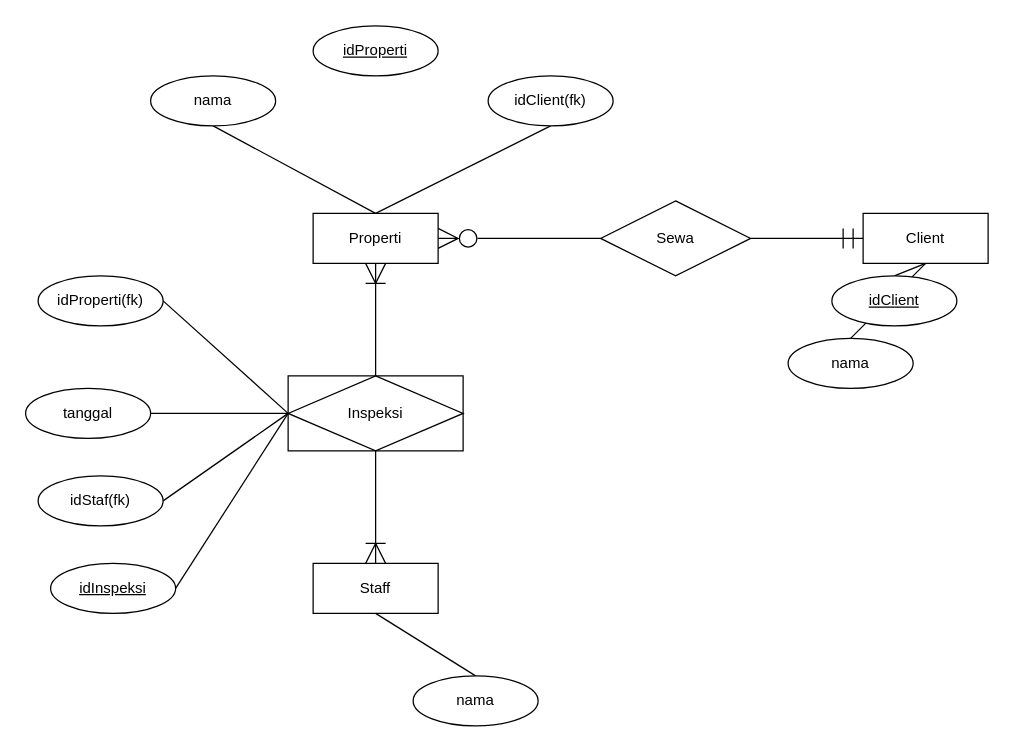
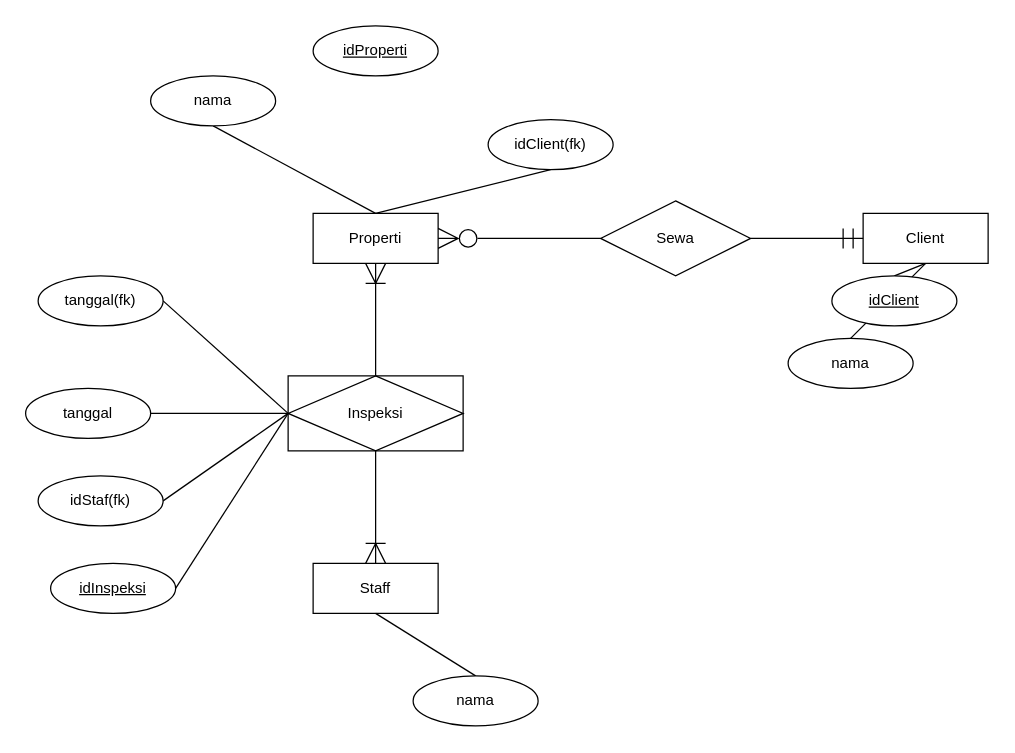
- <mxCell id="16" value="idClient(fk)" style="ellipse;whiteSpace=wrap;html=1;align=center;hachureGap=4;" parent="1" vertex="1"><mxGeometry x="390" y="60" width="100" height="40" as="geometry" /></mxCell>
+ <mxCell id="16" value="idClient(fk)" style="ellipse;whiteSpace=wrap;html=1;align=center;hachureGap=4;" parent="1" vertex="1"><mxGeometry x="390" y="95" width="100" height="40" as="geometry" /></mxCell>
- <mxCell id="25" value="idProperti(fk)" style="ellipse;whiteSpace=wrap;html=1;align=center;hachureGap=4;fontStyle=0" parent="1" vertex="1"><mxGeometry x="30" y="220" width="100" height="40" as="geometry" /></mxCell>
+ <mxCell id="25" value="tanggal(fk)" style="ellipse;whiteSpace=wrap;html=1;align=center;hachureGap=4;fontStyle=0" parent="1" vertex="1"><mxGeometry x="30" y="220" width="100" height="40" as="geometry" /></mxCell>
